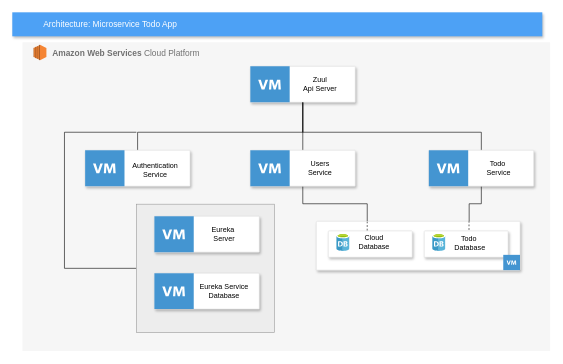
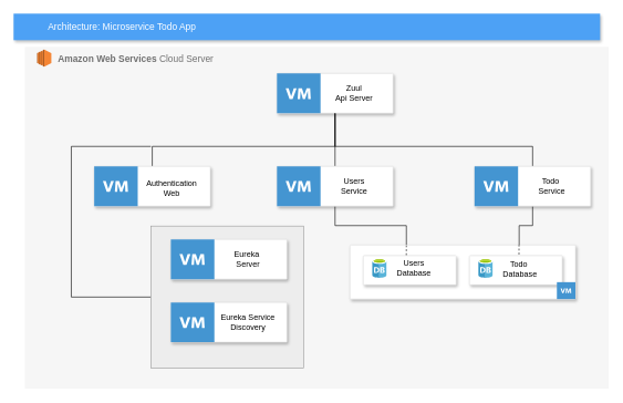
- <mxCell id="2" value="&lt;b&gt;Amazon Web Services&amp;nbsp;&lt;/b&gt;Cloud Platform" style="fillColor=#F6F6F6;strokeColor=none;shadow=0;gradientColor=none;fontSize=14;align=left;spacing=10;fontColor=#717171;9E9E9E;verticalAlign=top;spacingTop=-4;fontStyle=0;spacingLeft=40;html=1;imageAspect=0;" parent="1" vertex="1"><mxGeometry x="37" y="70" width="880" height="515" as="geometry" /></mxCell>
+ <mxCell id="2" value="&lt;b&gt;Amazon Web Services&amp;nbsp;&lt;/b&gt;Cloud Server" style="fillColor=#F6F6F6;strokeColor=none;shadow=0;gradientColor=none;fontSize=14;align=left;spacing=10;fontColor=#717171;9E9E9E;verticalAlign=top;spacingTop=-4;fontStyle=0;spacingLeft=40;html=1;imageAspect=0;" parent="1" vertex="1"><mxGeometry x="37" y="70" width="880" height="515" as="geometry" /></mxCell>
- <mxCell id="17" value="Authentication&lt;br&gt;Service" style="text;html=1;align=center;verticalAlign=middle;resizable=0;points=[];autosize=1;" parent="1" vertex="1"><mxGeometry x="212.5" y="268" width="90" height="30" as="geometry" /></mxCell>
+ <mxCell id="17" value="Authentication&lt;br&gt;Web" style="text;html=1;align=center;verticalAlign=middle;resizable=0;points=[];autosize=1;" parent="1" vertex="1"><mxGeometry x="212.5" y="268" width="90" height="30" as="geometry" /></mxCell>
- <mxCell id="43" value="Cloud&lt;br&gt;Database" style="text;html=1;align=center;verticalAlign=middle;resizable=0;points=[];autosize=1;" parent="1" vertex="1"><mxGeometry x="587.75" y="388.5" width="70" height="30" as="geometry" /></mxCell>
+ <mxCell id="43" value="Users&lt;br&gt;Database" style="text;html=1;align=center;verticalAlign=middle;resizable=0;points=[];autosize=1;" parent="1" vertex="1"><mxGeometry x="587.75" y="388.5" width="70" height="30" as="geometry" /></mxCell>
- <mxCell id="36" value="Eureka Service&lt;br&gt;Database" style="text;html=1;align=center;verticalAlign=middle;resizable=0;points=[];autosize=1;" parent="1" vertex="1"><mxGeometry x="323" y="470" width="100" height="30" as="geometry" /></mxCell>
+ <mxCell id="36" value="Eureka Service&lt;br&gt;Discovery" style="text;html=1;align=center;verticalAlign=middle;resizable=0;points=[];autosize=1;" parent="1" vertex="1"><mxGeometry x="323" y="470" width="100" height="30" as="geometry" /></mxCell>
